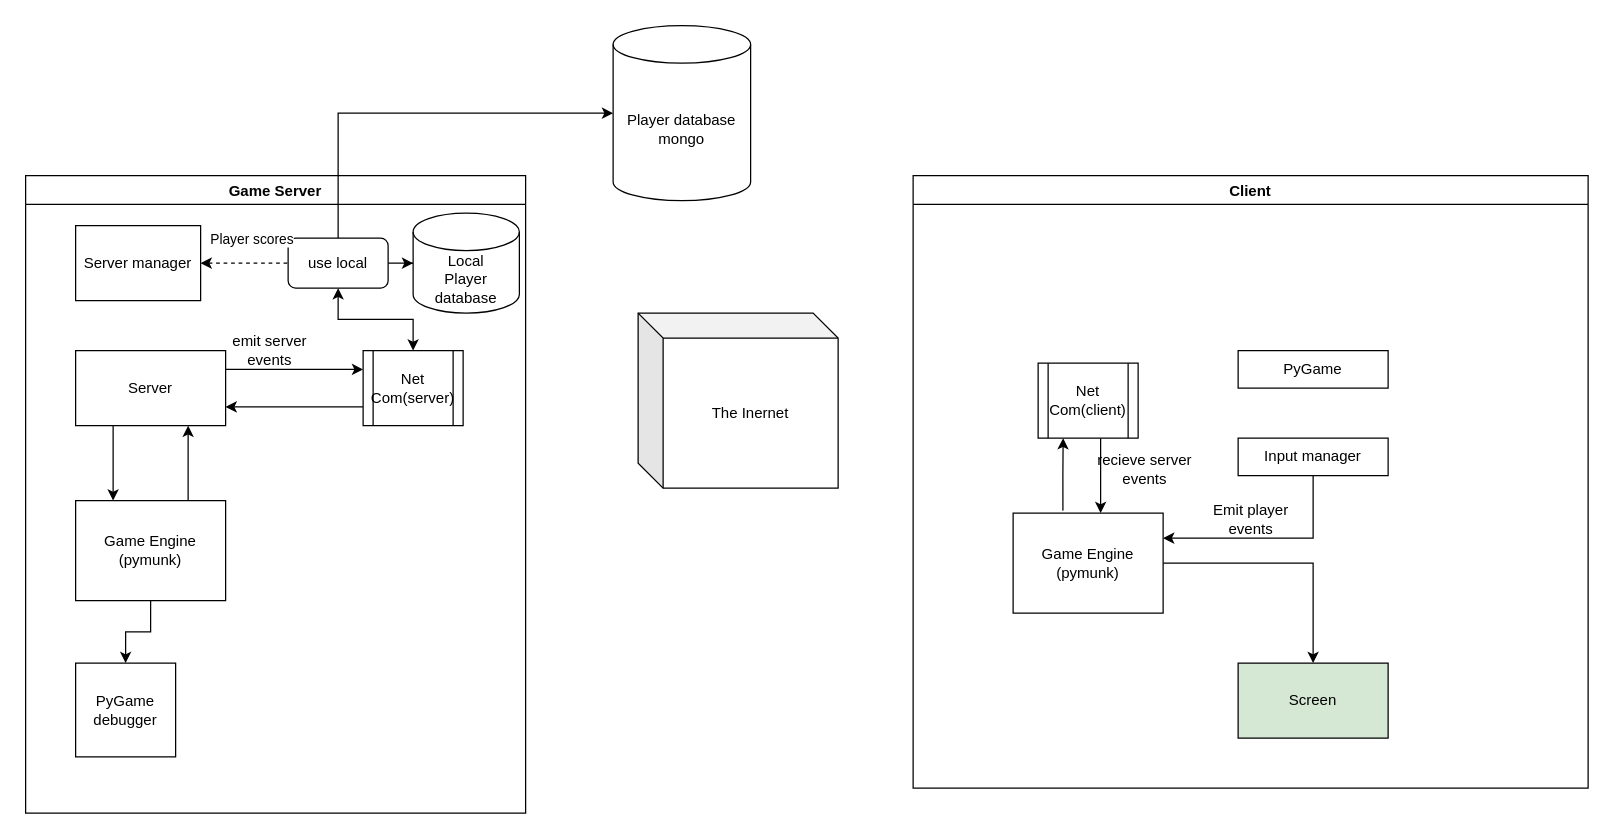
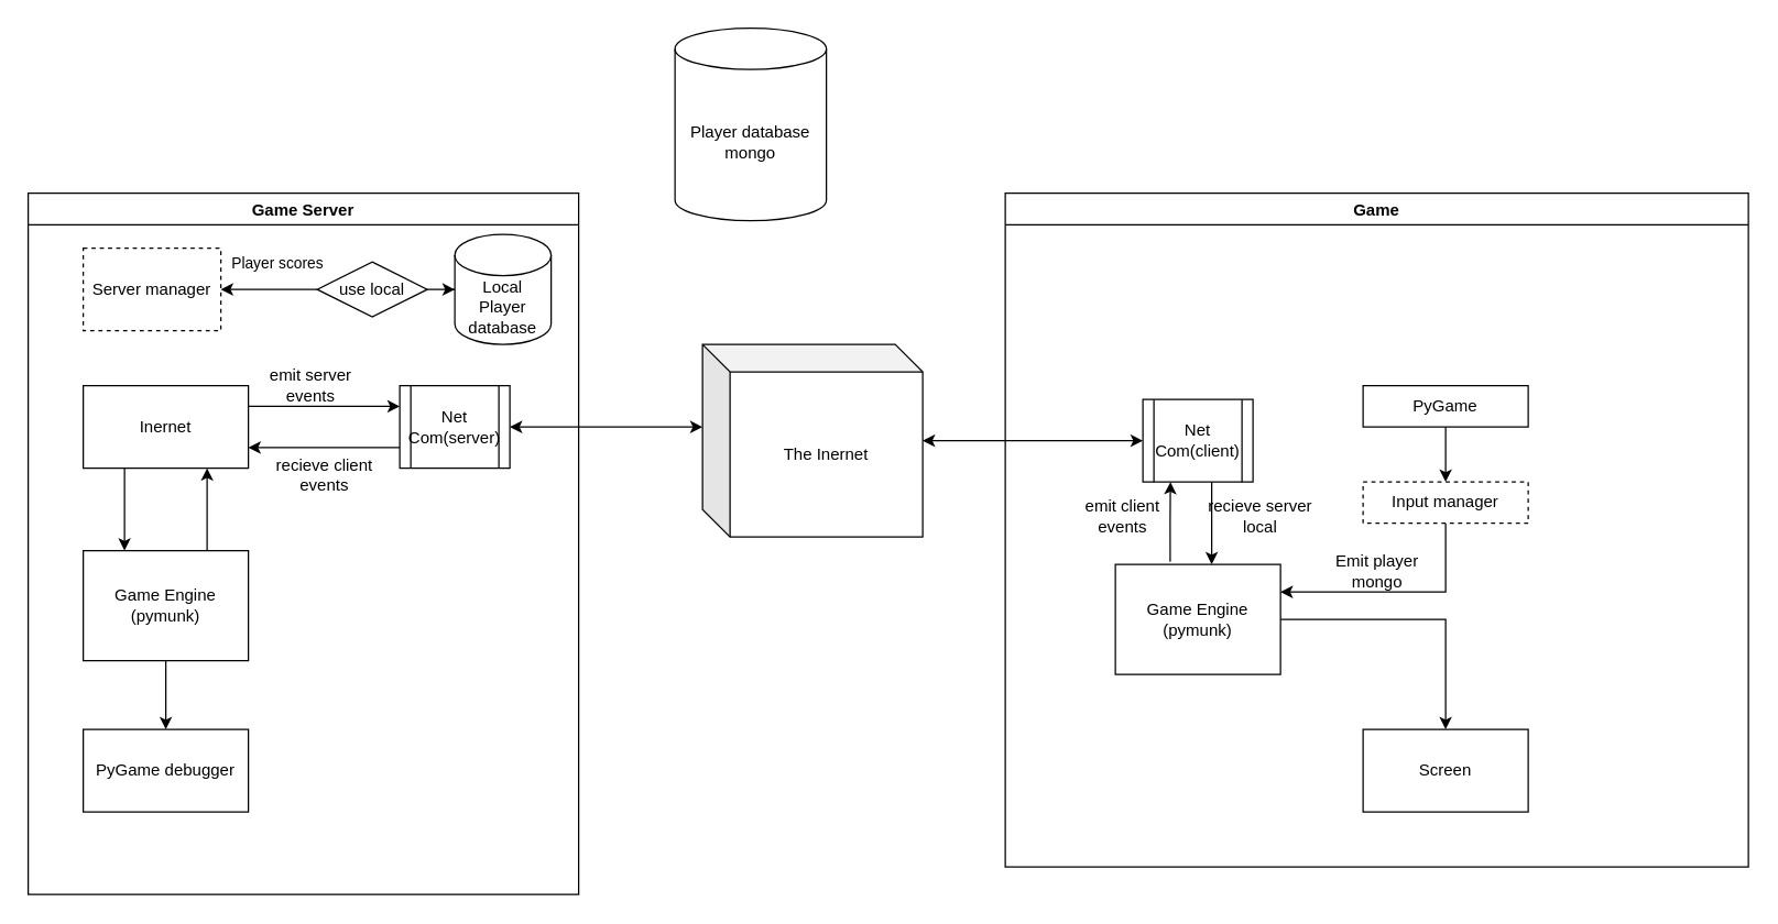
- <mxCell id="32" style="edgeStyle=orthogonalEdgeStyle;rounded=0;orthogonalLoop=1;jettySize=auto;html=1;entryX=0;entryY=0.5;entryDx=0;entryDy=0;entryPerimeter=0;startArrow=none;startFill=0;" parent="1" source="33" target="30" edge="1"><mxGeometry relative="1" as="geometry"><Array as="points"><mxPoint x="270" y="90" /></Array></mxGeometry></mxCell>
- <mxCell id="2" value="Client" style="swimlane;" parent="1" vertex="1"><mxGeometry x="730" y="140" width="540" height="490" as="geometry" /></mxCell>
+ <mxCell id="2" value="Game" style="swimlane;" parent="1" vertex="1"><mxGeometry x="730" y="140" width="540" height="490" as="geometry" /></mxCell>
- <mxCell id="25" value="Server manager" style="rounded=0;whiteSpace=wrap;html=1;" parent="16" vertex="1"><mxGeometry x="40" y="40" width="100" height="60" as="geometry" /></mxCell>
+ <mxCell id="25" value="Server manager" style="rounded=0;whiteSpace=wrap;html=1;dashed=1;" parent="16" vertex="1"><mxGeometry x="40" y="40" width="100" height="60" as="geometry" /></mxCell>
- <mxCell id="34" value="" style="edgeStyle=orthogonalEdgeStyle;rounded=0;orthogonalLoop=1;jettySize=auto;html=1;startArrow=classic;startFill=1;endArrow=none;dashed=1;" parent="1" source="25" target="33" edge="1"><mxGeometry relative="1" as="geometry"><mxPoint x="180" y="210" as="sourcePoint" /><mxPoint x="490" y="90" as="targetPoint" /><Array as="points"><mxPoint x="270" y="210" /></Array></mxGeometry></mxCell>
+ <mxCell id="34" value="" style="edgeStyle=orthogonalEdgeStyle;rounded=0;orthogonalLoop=1;jettySize=auto;html=1;startArrow=classic;startFill=1;endArrow=none;" parent="1" source="25" target="33" edge="1"><mxGeometry relative="1" as="geometry"><mxPoint x="180" y="210" as="sourcePoint" /><mxPoint x="490" y="90" as="targetPoint" /><Array as="points"><mxPoint x="270" y="210" /></Array></mxGeometry></mxCell>
- <mxCell id="33" value="use local" style="whiteSpace=wrap;html=1;rounded=1;" parent="1" vertex="1"><mxGeometry x="230" y="190" width="80" height="40" as="geometry" /></mxCell>
+ <mxCell id="33" value="use local" style="rhombus;whiteSpace=wrap;html=1;" parent="1" vertex="1"><mxGeometry x="230" y="190" width="80" height="40" as="geometry" /></mxCell>
- <mxCell id="26" value="Local&lt;br&gt;Player database" style="shape=cylinder3;whiteSpace=wrap;html=1;boundedLbl=1;backgroundOutline=1;size=15;" parent="16" vertex="1"><mxGeometry x="310" y="30" width="85" height="80" as="geometry" /></mxCell>
+ <mxCell id="26" value="Local&lt;br&gt;Player database" style="shape=cylinder3;whiteSpace=wrap;html=1;boundedLbl=1;backgroundOutline=1;size=15;" parent="16" vertex="1"><mxGeometry x="310" y="30" width="70" height="80" as="geometry" /></mxCell>
- <mxCell id="38" style="edgeStyle=orthogonalEdgeStyle;rounded=0;orthogonalLoop=1;jettySize=auto;html=1;startArrow=classic;startFill=1;" parent="1" source="21" target="33" edge="1"><mxGeometry relative="1" as="geometry" /></mxCell>
+ <mxCell id="38" style="edgeStyle=orthogonalEdgeStyle;rounded=0;orthogonalLoop=1;jettySize=auto;html=1;entryX=0;entryY=0;entryDx=0;entryDy=60;entryPerimeter=0;startArrow=classic;startFill=1;" parent="1" source="21" target="37" edge="1"><mxGeometry relative="1" as="geometry" /></mxCell>
- <mxCell id="27" value="emit server&lt;br&gt;events" style="text;html=1;align=center;verticalAlign=middle;resizable=0;points=[];autosize=1;strokeColor=none;" parent="16" vertex="1"><mxGeometry x="160" y="125" width="70" height="30" as="geometry" /></mxCell>
+ <mxCell id="27" value="emit server&lt;br&gt;events" style="text;html=1;align=center;verticalAlign=middle;resizable=0;points=[];autosize=1;strokeColor=none;" parent="16" vertex="1"><mxGeometry x="170" y="125" width="70" height="30" as="geometry" /></mxCell>
- <mxCell id="24" value="Server" style="rounded=0;whiteSpace=wrap;html=1;" parent="16" vertex="1"><mxGeometry x="40" y="140" width="120" height="60" as="geometry" /></mxCell>
+ <mxCell id="24" value="Inernet" style="rounded=0;whiteSpace=wrap;html=1;" parent="16" vertex="1"><mxGeometry x="40" y="140" width="120" height="60" as="geometry" /></mxCell>
+ <mxCell id="36" style="edgeStyle=orthogonalEdgeStyle;rounded=0;orthogonalLoop=1;jettySize=auto;html=1;entryX=0;entryY=0.5;entryDx=0;entryDy=0;startArrow=classic;startFill=1;" parent="1" source="37" target="7" edge="1"><mxGeometry relative="1" as="geometry" /></mxCell>
+ <mxCell id="10" style="edgeStyle=orthogonalEdgeStyle;rounded=0;orthogonalLoop=1;jettySize=auto;html=1;entryX=0.5;entryY=0;entryDx=0;entryDy=0;startArrow=none;startFill=0;" parent="2" source="11" target="13" edge="1"><mxGeometry relative="1" as="geometry" /></mxCell>
+ <mxCell id="28" value="recieve client&lt;br&gt;events" style="text;html=1;align=center;verticalAlign=middle;resizable=0;points=[];autosize=1;strokeColor=none;" parent="16" vertex="1"><mxGeometry x="170" y="190" width="90" height="30" as="geometry" /></mxCell>
- <mxCell id="13" value="Input manager" style="rounded=0;whiteSpace=wrap;html=1;" parent="2" vertex="1"><mxGeometry x="260" y="210" width="120" height="30" as="geometry" /></mxCell>
+ <mxCell id="13" value="Input manager" style="rounded=0;whiteSpace=wrap;html=1;dashed=1;" parent="2" vertex="1"><mxGeometry x="260" y="210" width="120" height="30" as="geometry" /></mxCell>
+ <mxCell id="9" value="emit client&lt;br&gt;events" style="text;html=1;align=center;verticalAlign=middle;resizable=0;points=[];autosize=1;strokeColor=none;" parent="2" vertex="1"><mxGeometry x="50" y="220" width="70" height="30" as="geometry" /></mxCell>
- <mxCell id="8" value="recieve server&lt;br&gt;events" style="text;html=1;align=center;verticalAlign=middle;resizable=0;points=[];autosize=1;strokeColor=none;" parent="2" vertex="1"><mxGeometry x="140" y="220" width="90" height="30" as="geometry" /></mxCell>
+ <mxCell id="8" value="recieve server&lt;br&gt;local" style="text;html=1;align=center;verticalAlign=middle;resizable=0;points=[];autosize=1;strokeColor=none;" parent="2" vertex="1"><mxGeometry x="140" y="220" width="90" height="30" as="geometry" /></mxCell>
- <mxCell id="14" value="Emit player&lt;br&gt;events" style="text;html=1;align=center;verticalAlign=middle;resizable=0;points=[];autosize=1;strokeColor=none;" parent="2" vertex="1"><mxGeometry x="230" y="260" width="80" height="30" as="geometry" /></mxCell>
+ <mxCell id="14" value="Emit player&lt;br&gt;mongo" style="text;html=1;align=center;verticalAlign=middle;resizable=0;points=[];autosize=1;strokeColor=none;" parent="2" vertex="1"><mxGeometry x="230" y="260" width="80" height="30" as="geometry" /></mxCell>
- <mxCell id="15" value="Screen" style="rounded=0;whiteSpace=wrap;html=1;fillColor=#d5e8d4;" parent="2" vertex="1"><mxGeometry x="260" y="390" width="120" height="60" as="geometry" /></mxCell>
+ <mxCell id="15" value="Screen" style="rounded=0;whiteSpace=wrap;html=1;" parent="2" vertex="1"><mxGeometry x="260" y="390" width="120" height="60" as="geometry" /></mxCell>
- <mxCell id="29" value="PyGame debugger" style="rounded=0;whiteSpace=wrap;html=1;" parent="16" vertex="1"><mxGeometry x="40" y="390" width="80" height="75" as="geometry" /></mxCell>
+ <mxCell id="29" value="PyGame debugger" style="rounded=0;whiteSpace=wrap;html=1;" parent="16" vertex="1"><mxGeometry x="40" y="390" width="120" height="60" as="geometry" /></mxCell>
